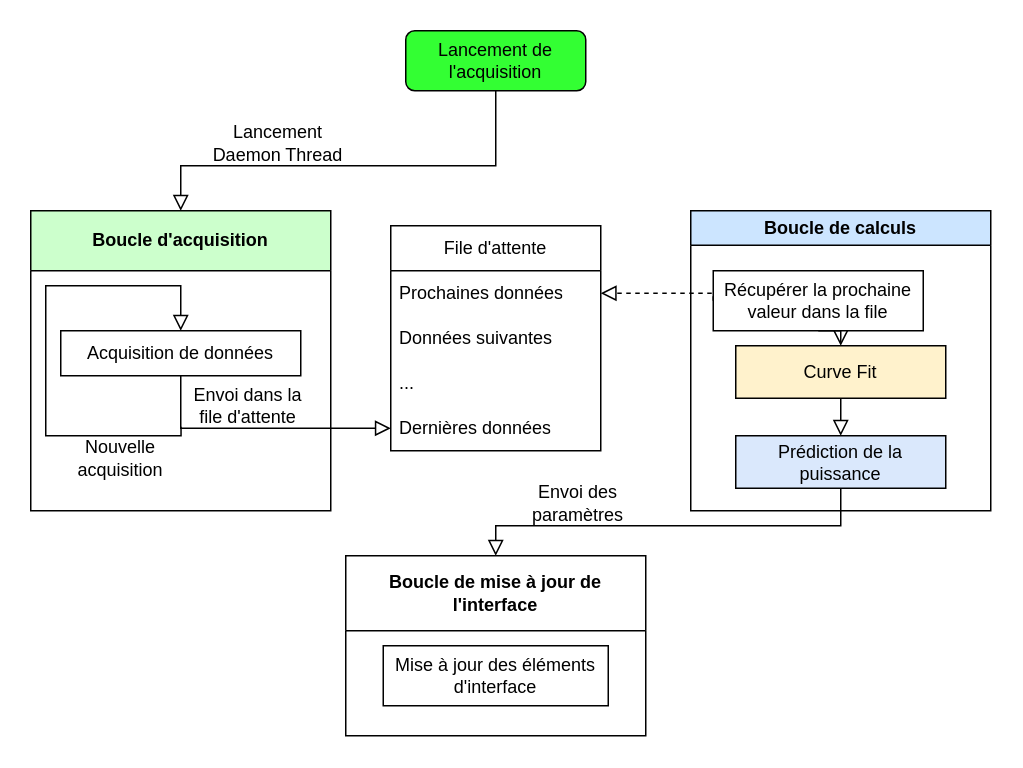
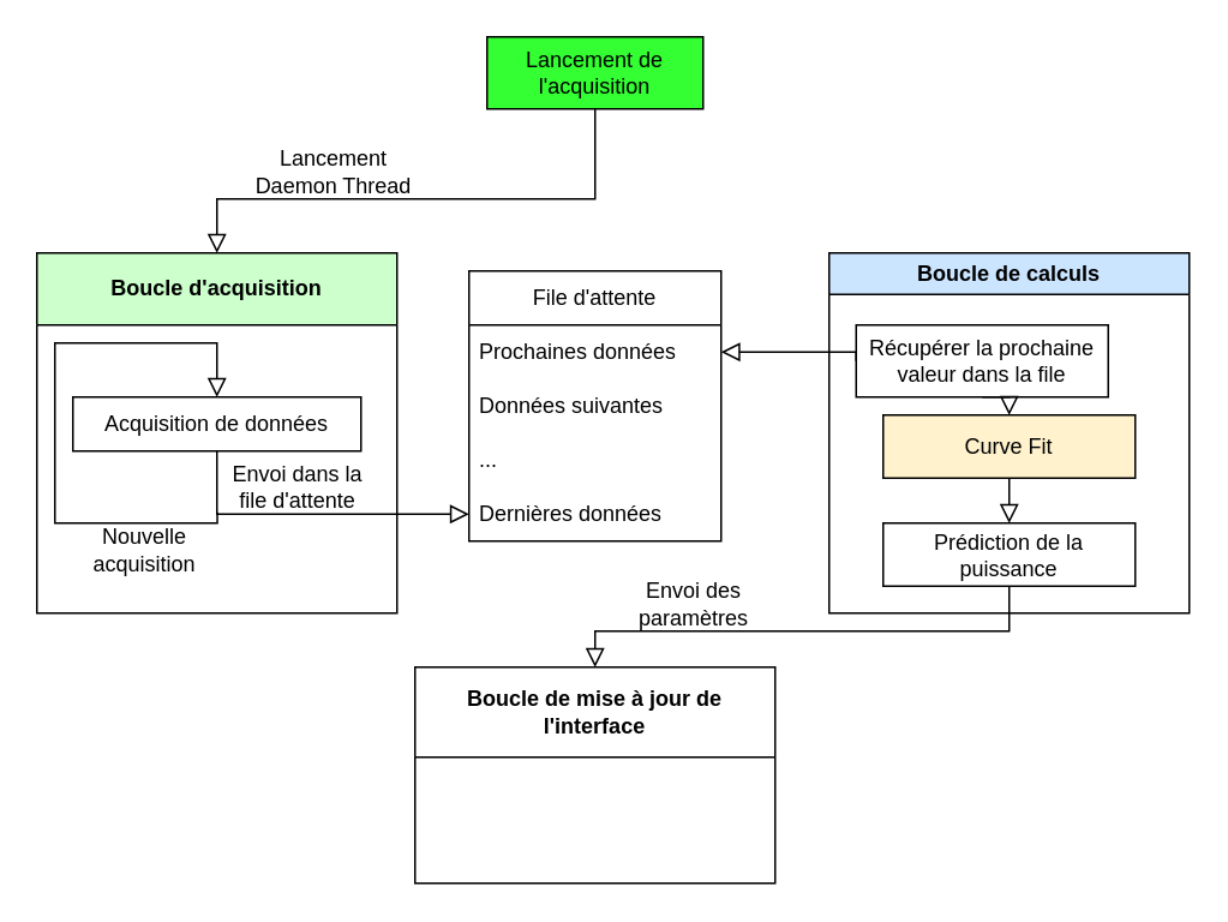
- <mxCell id="3" value="Lancement de l'acquisition" style="rounded=1;whiteSpace=wrap;html=1;fontSize=12;glass=0;strokeWidth=1;shadow=0;fillColor=light-dark(#33FF33,var(--ge-dark-color, #121212));" parent="1" vertex="1"><mxGeometry x="270" y="20" width="120" height="40" as="geometry" /></mxCell>
+ <mxCell id="3" value="Lancement de l'acquisition" style="whiteSpace=wrap;html=1;fontSize=12;glass=0;strokeWidth=1;shadow=0;fillColor=light-dark(#33FF33,var(--ge-dark-color, #121212));rounded=0;" parent="1" vertex="1"><mxGeometry x="270" y="20" width="120" height="40" as="geometry" /></mxCell>
- <mxCell id="22" value="" style="rounded=0;html=1;jettySize=auto;orthogonalLoop=1;fontSize=11;endArrow=block;endFill=0;endSize=8;strokeWidth=1;shadow=0;labelBackgroundColor=none;edgeStyle=orthogonalEdgeStyle;exitX=0;exitY=0.5;exitDx=0;exitDy=0;entryX=1;entryY=0.5;entryDx=0;entryDy=0;dashed=1;" edge="1" parent="1" source="17" target="11"><mxGeometry relative="1" as="geometry"><mxPoint x="430" y="380" as="sourcePoint" /><mxPoint x="570" y="415" as="targetPoint" /><Array as="points"><mxPoint x="420" y="195" /><mxPoint x="420" y="195" /></Array></mxGeometry></mxCell>
+ <mxCell id="22" value="" style="rounded=0;html=1;jettySize=auto;orthogonalLoop=1;fontSize=11;endArrow=block;endFill=0;endSize=8;strokeWidth=1;shadow=0;labelBackgroundColor=none;edgeStyle=orthogonalEdgeStyle;exitX=0;exitY=0.5;exitDx=0;exitDy=0;entryX=1;entryY=0.5;entryDx=0;entryDy=0;" edge="1" parent="1" source="17" target="11"><mxGeometry relative="1" as="geometry"><mxPoint x="430" y="380" as="sourcePoint" /><mxPoint x="570" y="415" as="targetPoint" /><Array as="points"><mxPoint x="420" y="195" /><mxPoint x="420" y="195" /></Array></mxGeometry></mxCell>
- <mxCell id="19" value="" style="rounded=0;html=1;jettySize=auto;orthogonalLoop=1;fontSize=11;endArrow=open;endFill=0;endSize=8;strokeWidth=1;shadow=0;labelBackgroundColor=none;edgeStyle=orthogonalEdgeStyle;exitX=0.5;exitY=1;exitDx=0;exitDy=0;entryX=0.5;entryY=0;entryDx=0;entryDy=0;" edge="1" parent="16" source="17" target="18"><mxGeometry relative="1" as="geometry"><mxPoint x="40" y="65" as="sourcePoint" /><mxPoint x="-70" y="65" as="targetPoint" /><Array as="points" /></mxGeometry></mxCell>
+ <mxCell id="19" value="" style="rounded=0;html=1;jettySize=auto;orthogonalLoop=1;fontSize=11;endArrow=block;endFill=0;endSize=8;strokeWidth=1;shadow=0;labelBackgroundColor=none;edgeStyle=orthogonalEdgeStyle;exitX=0.5;exitY=1;exitDx=0;exitDy=0;entryX=0.5;entryY=0;entryDx=0;entryDy=0;" edge="1" parent="16" source="17" target="18"><mxGeometry relative="1" as="geometry"><mxPoint x="40" y="65" as="sourcePoint" /><mxPoint x="-70" y="65" as="targetPoint" /><Array as="points" /></mxGeometry></mxCell>
- <mxCell id="20" value="Prédiction de la puissance" style="rounded=0;whiteSpace=wrap;html=1;fillColor=#dae8fc;" vertex="1" parent="16"><mxGeometry x="30" y="150" width="140" height="35" as="geometry" /></mxCell>
+ <mxCell id="20" value="Prédiction de la puissance" style="rounded=0;whiteSpace=wrap;html=1;" vertex="1" parent="16"><mxGeometry x="30" y="150" width="140" height="35" as="geometry" /></mxCell>
- <mxCell id="24" value="Mise à jour des éléments d'interface" style="rounded=0;whiteSpace=wrap;html=1;" vertex="1" parent="23"><mxGeometry x="25" y="60" width="150" height="40" as="geometry" /></mxCell>
